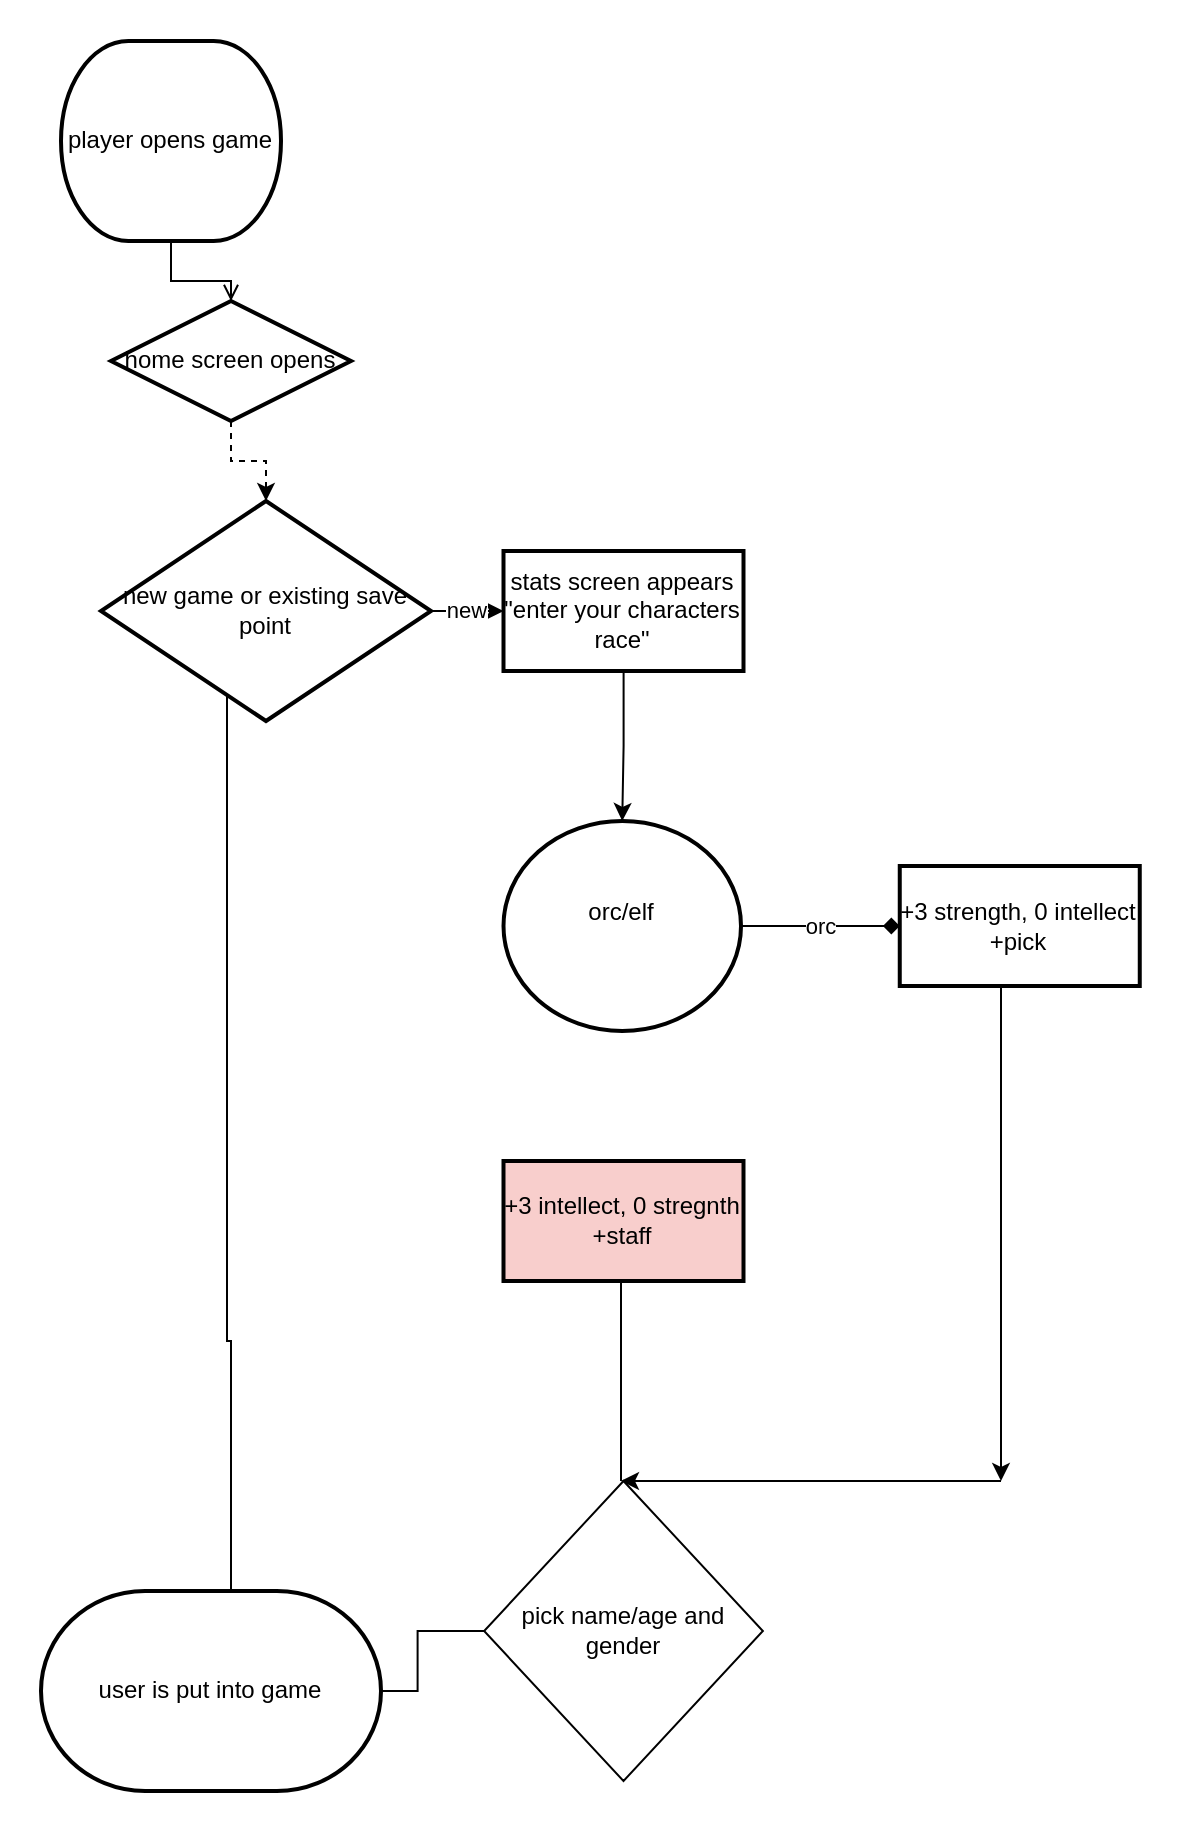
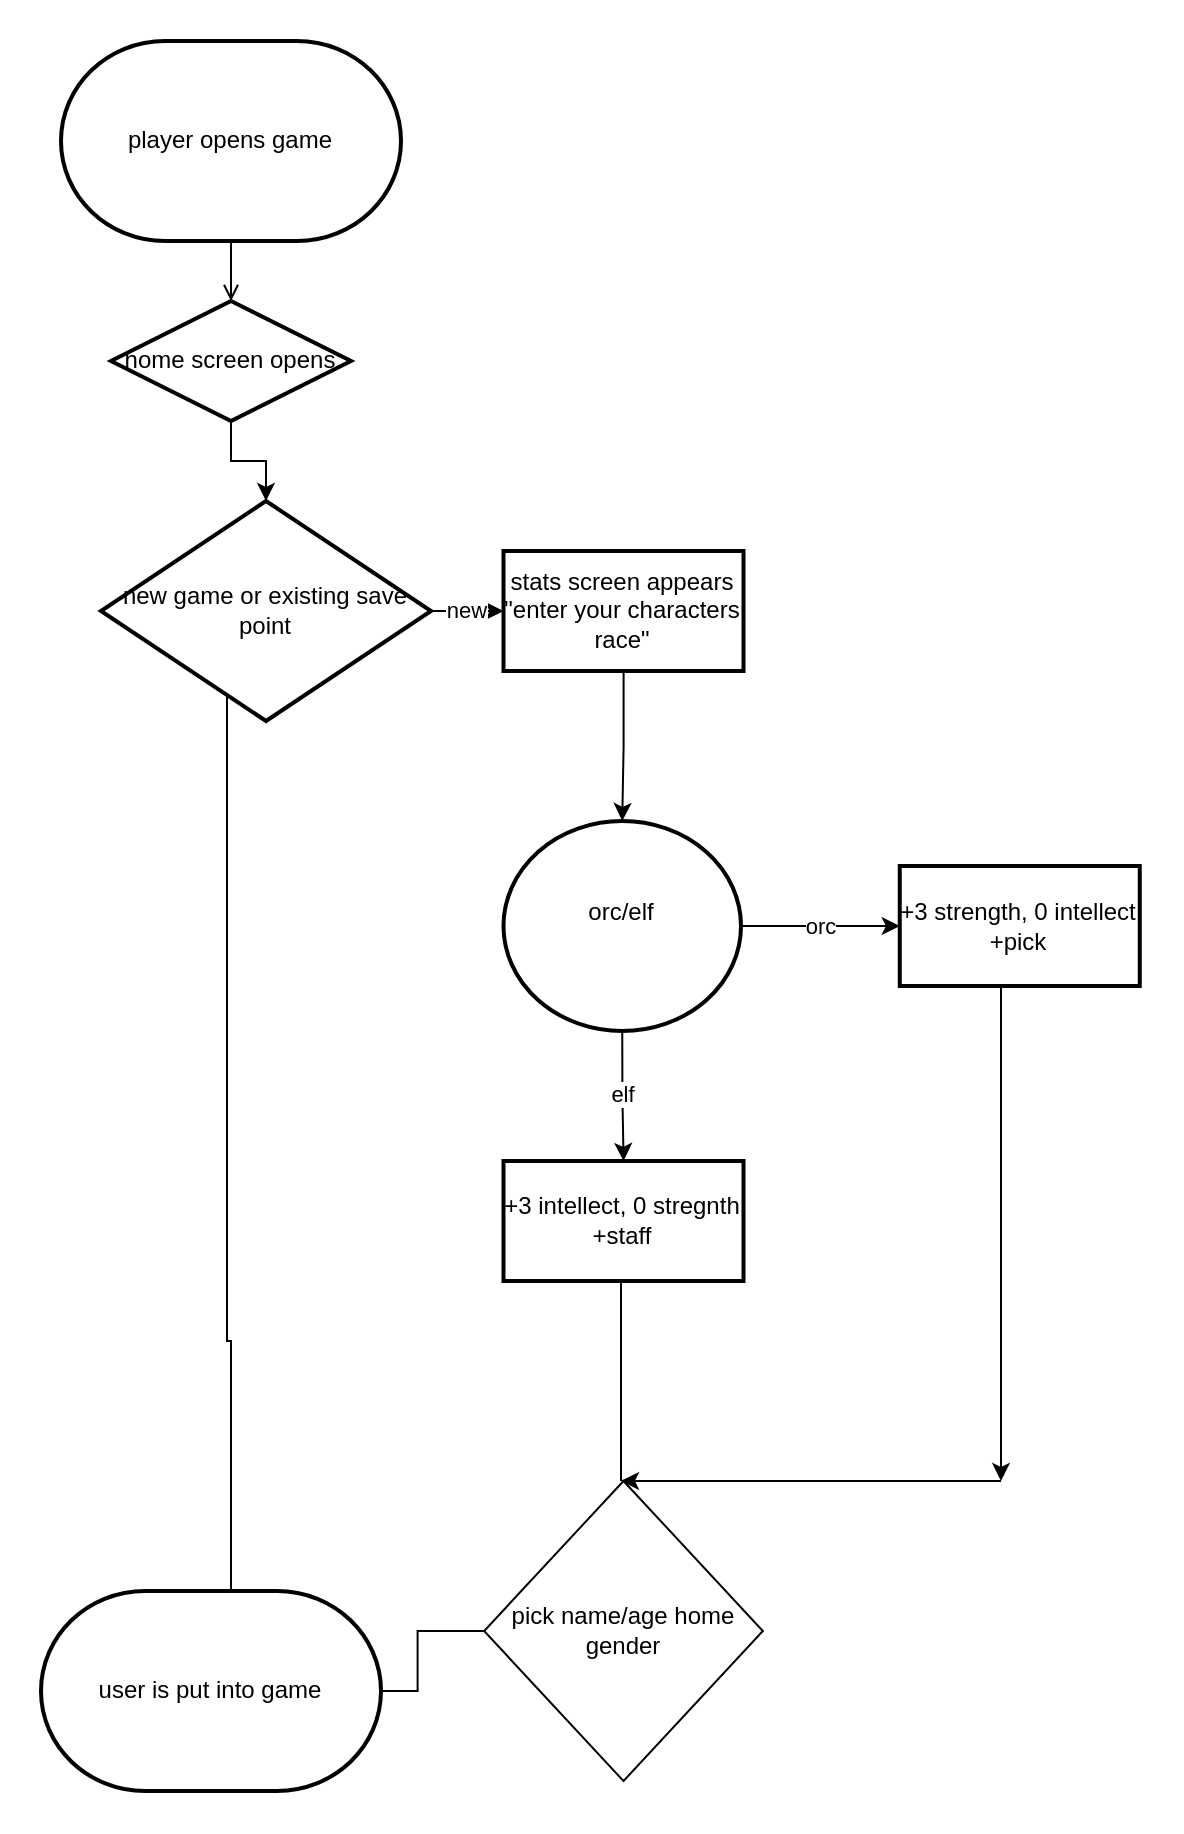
- <mxCell id="3" value="player opens game" style="strokeWidth=2;html=1;shape=mxgraph.flowchart.terminator;whiteSpace=wrap;" parent="1" vertex="1"><mxGeometry x="30" y="20" width="110" height="100" as="geometry" /></mxCell>
+ <mxCell id="3" value="player opens game" style="strokeWidth=2;html=1;shape=mxgraph.flowchart.terminator;whiteSpace=wrap;" parent="1" vertex="1"><mxGeometry x="30" y="20" width="170" height="100" as="geometry" /></mxCell>
- <mxCell id="4" value="" style="edgeStyle=orthogonalEdgeStyle;rounded=0;orthogonalLoop=1;jettySize=auto;html=1;dashed=1;" parent="1" source="5" target="8" edge="1"><mxGeometry relative="1" as="geometry" /></mxCell>
+ <mxCell id="4" value="" style="edgeStyle=orthogonalEdgeStyle;rounded=0;orthogonalLoop=1;jettySize=auto;html=1;" parent="1" source="5" target="8" edge="1"><mxGeometry relative="1" as="geometry" /></mxCell>
- <mxCell id="11" value="orc" style="edgeStyle=orthogonalEdgeStyle;rounded=0;orthogonalLoop=1;jettySize=auto;html=1;endArrow=diamond;" edge="1" parent="1" source="13" target="14"><mxGeometry relative="1" as="geometry" /></mxCell>
+ <mxCell id="11" value="orc" style="edgeStyle=orthogonalEdgeStyle;rounded=0;orthogonalLoop=1;jettySize=auto;html=1;" edge="1" parent="1" source="13" target="14"><mxGeometry relative="1" as="geometry" /></mxCell>
+ <mxCell id="12" value="elf" style="edgeStyle=orthogonalEdgeStyle;rounded=0;orthogonalLoop=1;jettySize=auto;html=1;" edge="1" parent="1" source="13" target="15"><mxGeometry relative="1" as="geometry" /></mxCell>
- <mxCell id="15" value="+3 intellect, 0 stregnth +staff" style="whiteSpace=wrap;html=1;strokeWidth=2;fillColor=#f8cecc;" vertex="1" parent="1"><mxGeometry x="251.255" y="580" width="120" height="60" as="geometry" /></mxCell>
+ <mxCell id="15" value="+3 intellect, 0 stregnth +staff" style="whiteSpace=wrap;html=1;strokeWidth=2;" vertex="1" parent="1"><mxGeometry x="251.255" y="580" width="120" height="60" as="geometry" /></mxCell>
- <mxCell id="21" value="pick name/age and gender" style="rhombus;whiteSpace=wrap;html=1;" vertex="1" parent="1"><mxGeometry x="241.57" y="740" width="139.37" height="150" as="geometry" /></mxCell>
+ <mxCell id="21" value="pick name/age home gender" style="rhombus;whiteSpace=wrap;html=1;" vertex="1" parent="1"><mxGeometry x="241.57" y="740" width="139.37" height="150" as="geometry" /></mxCell>
